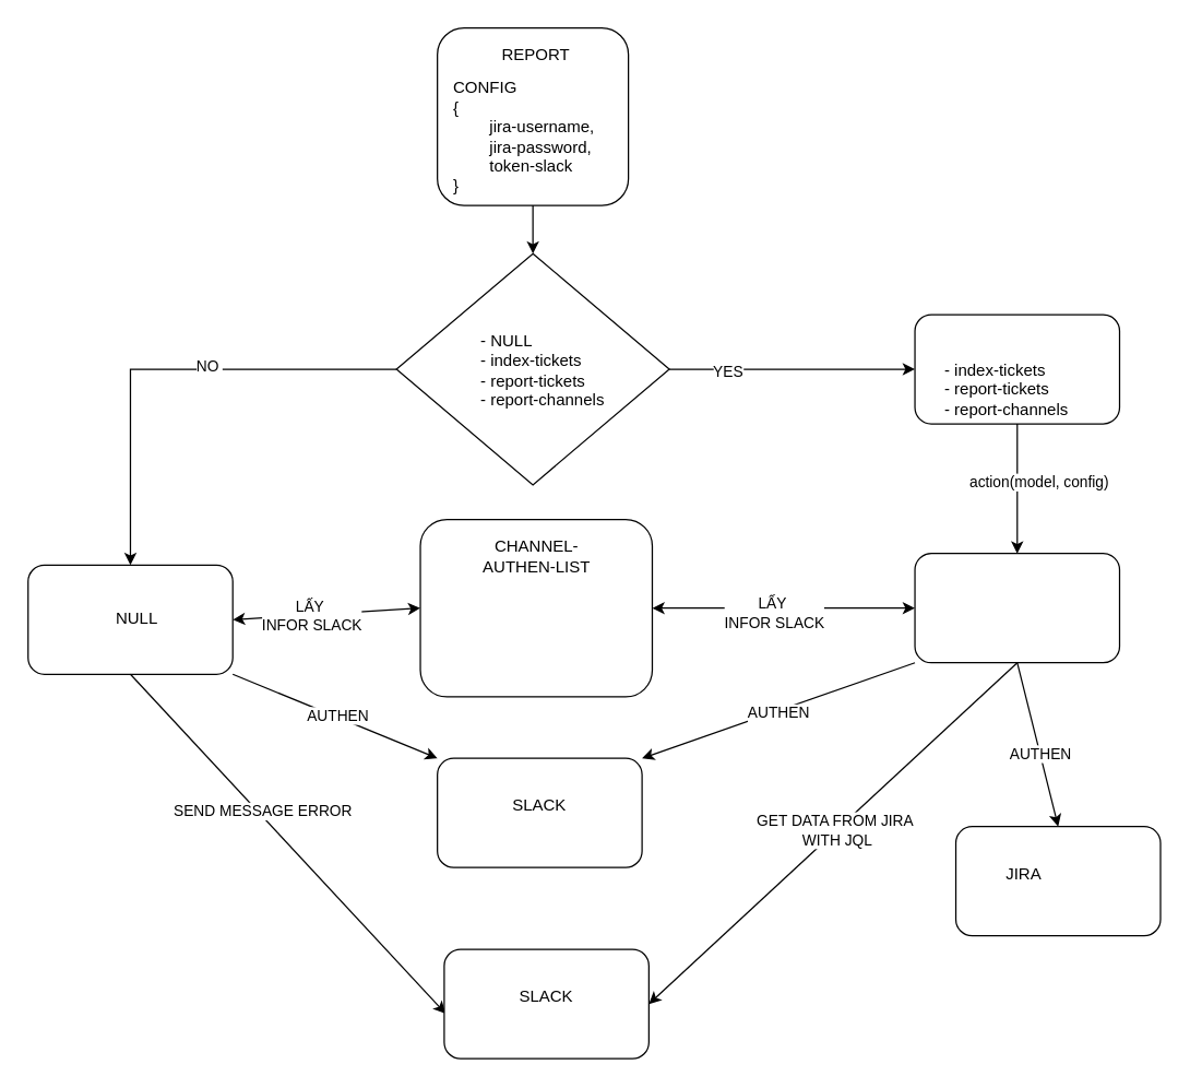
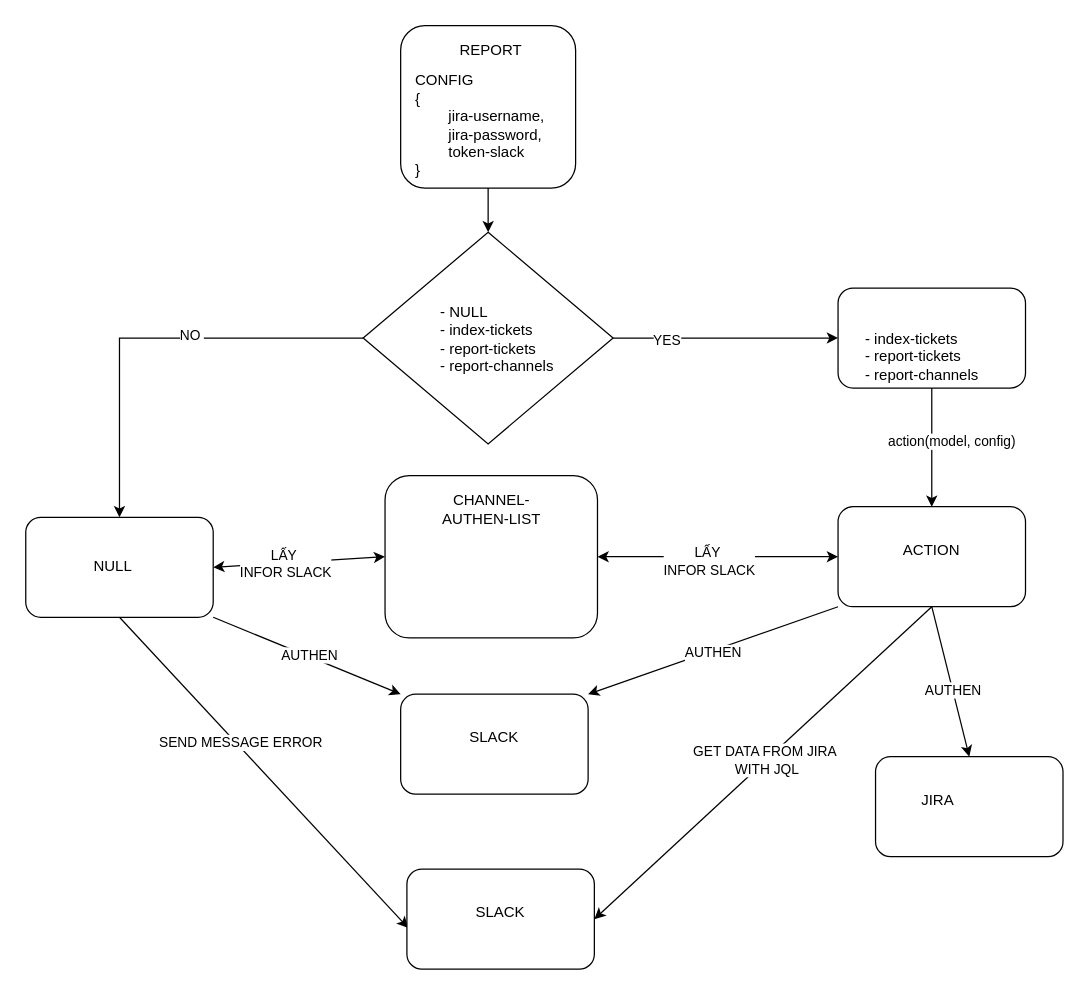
+ <mxCell id="23" value="ACTION" style="text;html=1;align=center;verticalAlign=middle;whiteSpace=wrap;rounded=0;" vertex="1" parent="1"><mxGeometry x="715" y="425" width="60" height="30" as="geometry" /></mxCell>
- <mxCell id="6" value="NULL" style="text;html=1;align=center;verticalAlign=middle;whiteSpace=wrap;rounded=0;container=0;" vertex="1" parent="1"><mxGeometry x="70" y="438.45" width="60" height="30" as="geometry" /></mxCell>
+ <mxCell id="6" value="NULL" style="text;html=1;align=center;verticalAlign=middle;whiteSpace=wrap;rounded=0;container=0;" vertex="1" parent="1"><mxGeometry x="60" y="438.45" width="60" height="30" as="geometry" /></mxCell>
